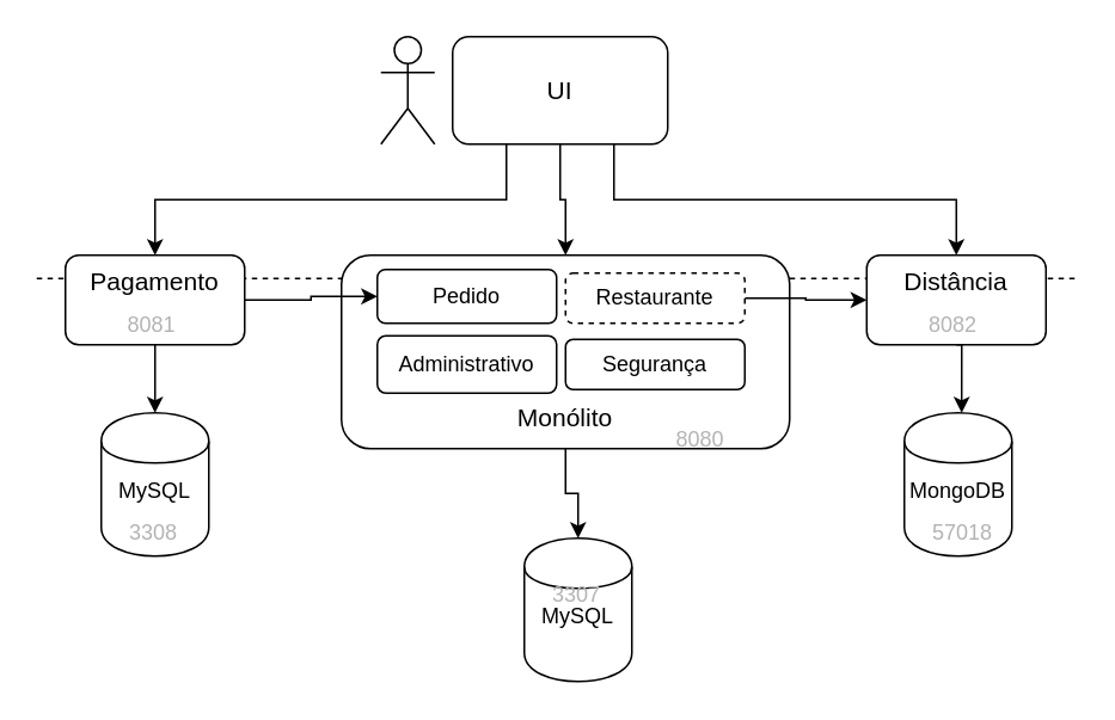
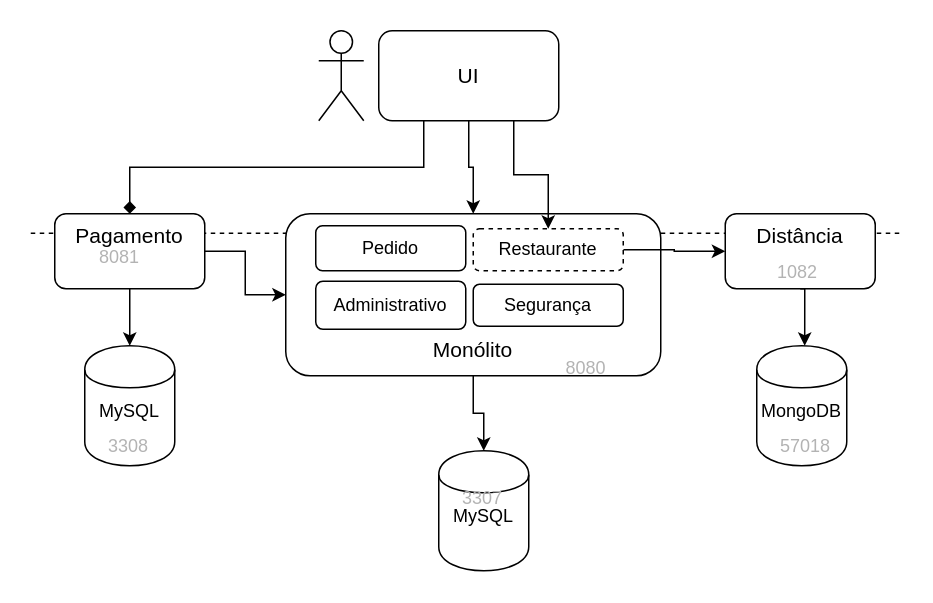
- <mxCell id="11" style="edgeStyle=orthogonalEdgeStyle;rounded=0;orthogonalLoop=1;jettySize=auto;html=1;exitX=0.75;exitY=1;exitDx=0;exitDy=0;" parent="1" source="26" target="23" edge="1"><mxGeometry relative="1" as="geometry" /></mxCell>
+ <mxCell id="11" style="edgeStyle=orthogonalEdgeStyle;rounded=0;orthogonalLoop=1;jettySize=auto;html=1;exitX=0.75;exitY=1;exitDx=0;exitDy=0;" parent="1" source="26" target="9" edge="1"><mxGeometry relative="1" as="geometry" /></mxCell>
- <mxCell id="10" style="edgeStyle=orthogonalEdgeStyle;rounded=0;orthogonalLoop=1;jettySize=auto;html=1;exitX=0.25;exitY=1;exitDx=0;exitDy=0;entryX=0.5;entryY=0;entryDx=0;entryDy=0;fontColor=#B3B3B3;" parent="1" source="26" target="19" edge="1"><mxGeometry relative="1" as="geometry" /></mxCell>
+ <mxCell id="10" style="edgeStyle=orthogonalEdgeStyle;rounded=0;orthogonalLoop=1;jettySize=auto;html=1;exitX=0.25;exitY=1;exitDx=0;exitDy=0;entryX=0.5;entryY=0;entryDx=0;entryDy=0;fontColor=#B3B3B3;endArrow=diamond;" parent="1" source="26" target="19" edge="1"><mxGeometry relative="1" as="geometry" /></mxCell>
- <mxCell id="36" style="edgeStyle=orthogonalEdgeStyle;rounded=0;orthogonalLoop=1;jettySize=auto;html=1;exitX=1;exitY=0.5;exitDx=0;exitDy=0;" parent="1" source="19" target="7" edge="1"><mxGeometry relative="1" as="geometry" /></mxCell>
+ <mxCell id="36" style="edgeStyle=orthogonalEdgeStyle;rounded=0;orthogonalLoop=1;jettySize=auto;html=1;exitX=1;exitY=0.5;exitDx=0;exitDy=0;" parent="1" source="19" target="4" edge="1"><mxGeometry relative="1" as="geometry" /></mxCell>
- <mxCell id="20" value="8081" style="text;html=1;resizable=0;points=[];autosize=1;align=left;verticalAlign=top;spacingTop=-4;fontColor=#B3B3B3;" parent="18" vertex="1"><mxGeometry x="33" y="29" width="40" height="20" as="geometry" /></mxCell>
+ <mxCell id="20" value="8081" style="text;html=1;resizable=0;points=[];autosize=1;align=left;verticalAlign=top;spacingTop=-4;fontColor=#B3B3B3;" parent="18" vertex="1"><mxGeometry x="28" y="19" width="40" height="20" as="geometry" /></mxCell>
- <mxCell id="24" value="8082" style="text;html=1;resizable=0;points=[];autosize=1;align=left;verticalAlign=top;spacingTop=-4;fontColor=#B3B3B3;" parent="22" vertex="1"><mxGeometry x="33" y="29" width="40" height="20" as="geometry" /></mxCell>
+ <mxCell id="24" value="1082" style="text;html=1;resizable=0;points=[];autosize=1;align=left;verticalAlign=top;spacingTop=-4;fontColor=#B3B3B3;" parent="22" vertex="1"><mxGeometry x="33" y="29" width="40" height="20" as="geometry" /></mxCell>
